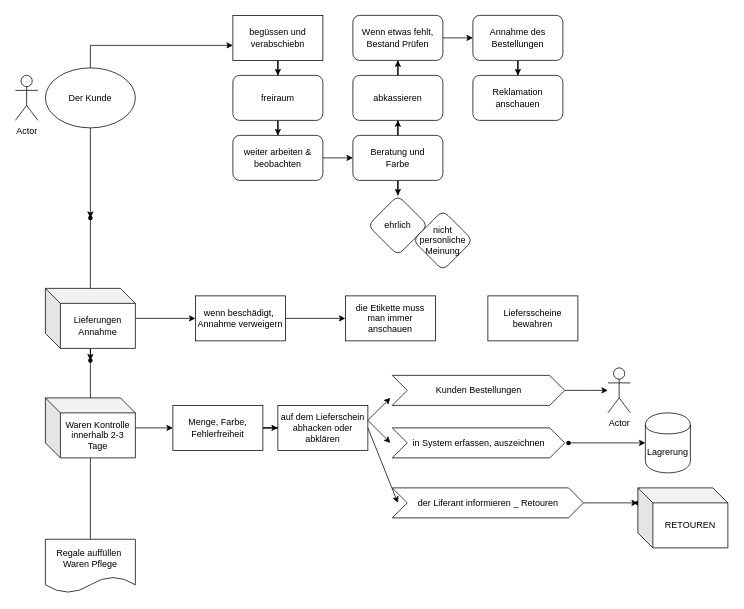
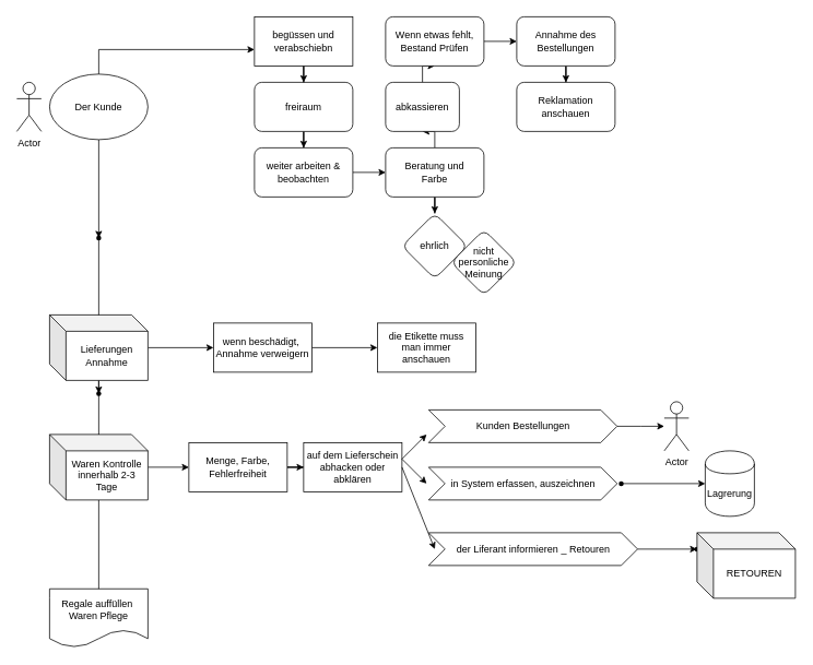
- <mxCell id="13" value="abkassieren" style="rounded=1;whiteSpace=wrap;html=1;" vertex="1" parent="1"><mxGeometry x="470" y="100" width="120" height="60" as="geometry" /></mxCell>
+ <mxCell id="13" value="abkassieren" style="rounded=1;whiteSpace=wrap;html=1;" vertex="1" parent="1"><mxGeometry x="470" y="100" width="90" height="60" as="geometry" /></mxCell>
- <mxCell id="34" value="Liefersscheine bewahren" style="whiteSpace=wrap;html=1;" vertex="1" parent="1"><mxGeometry x="650" y="394" width="120" height="60" as="geometry" /></mxCell>
